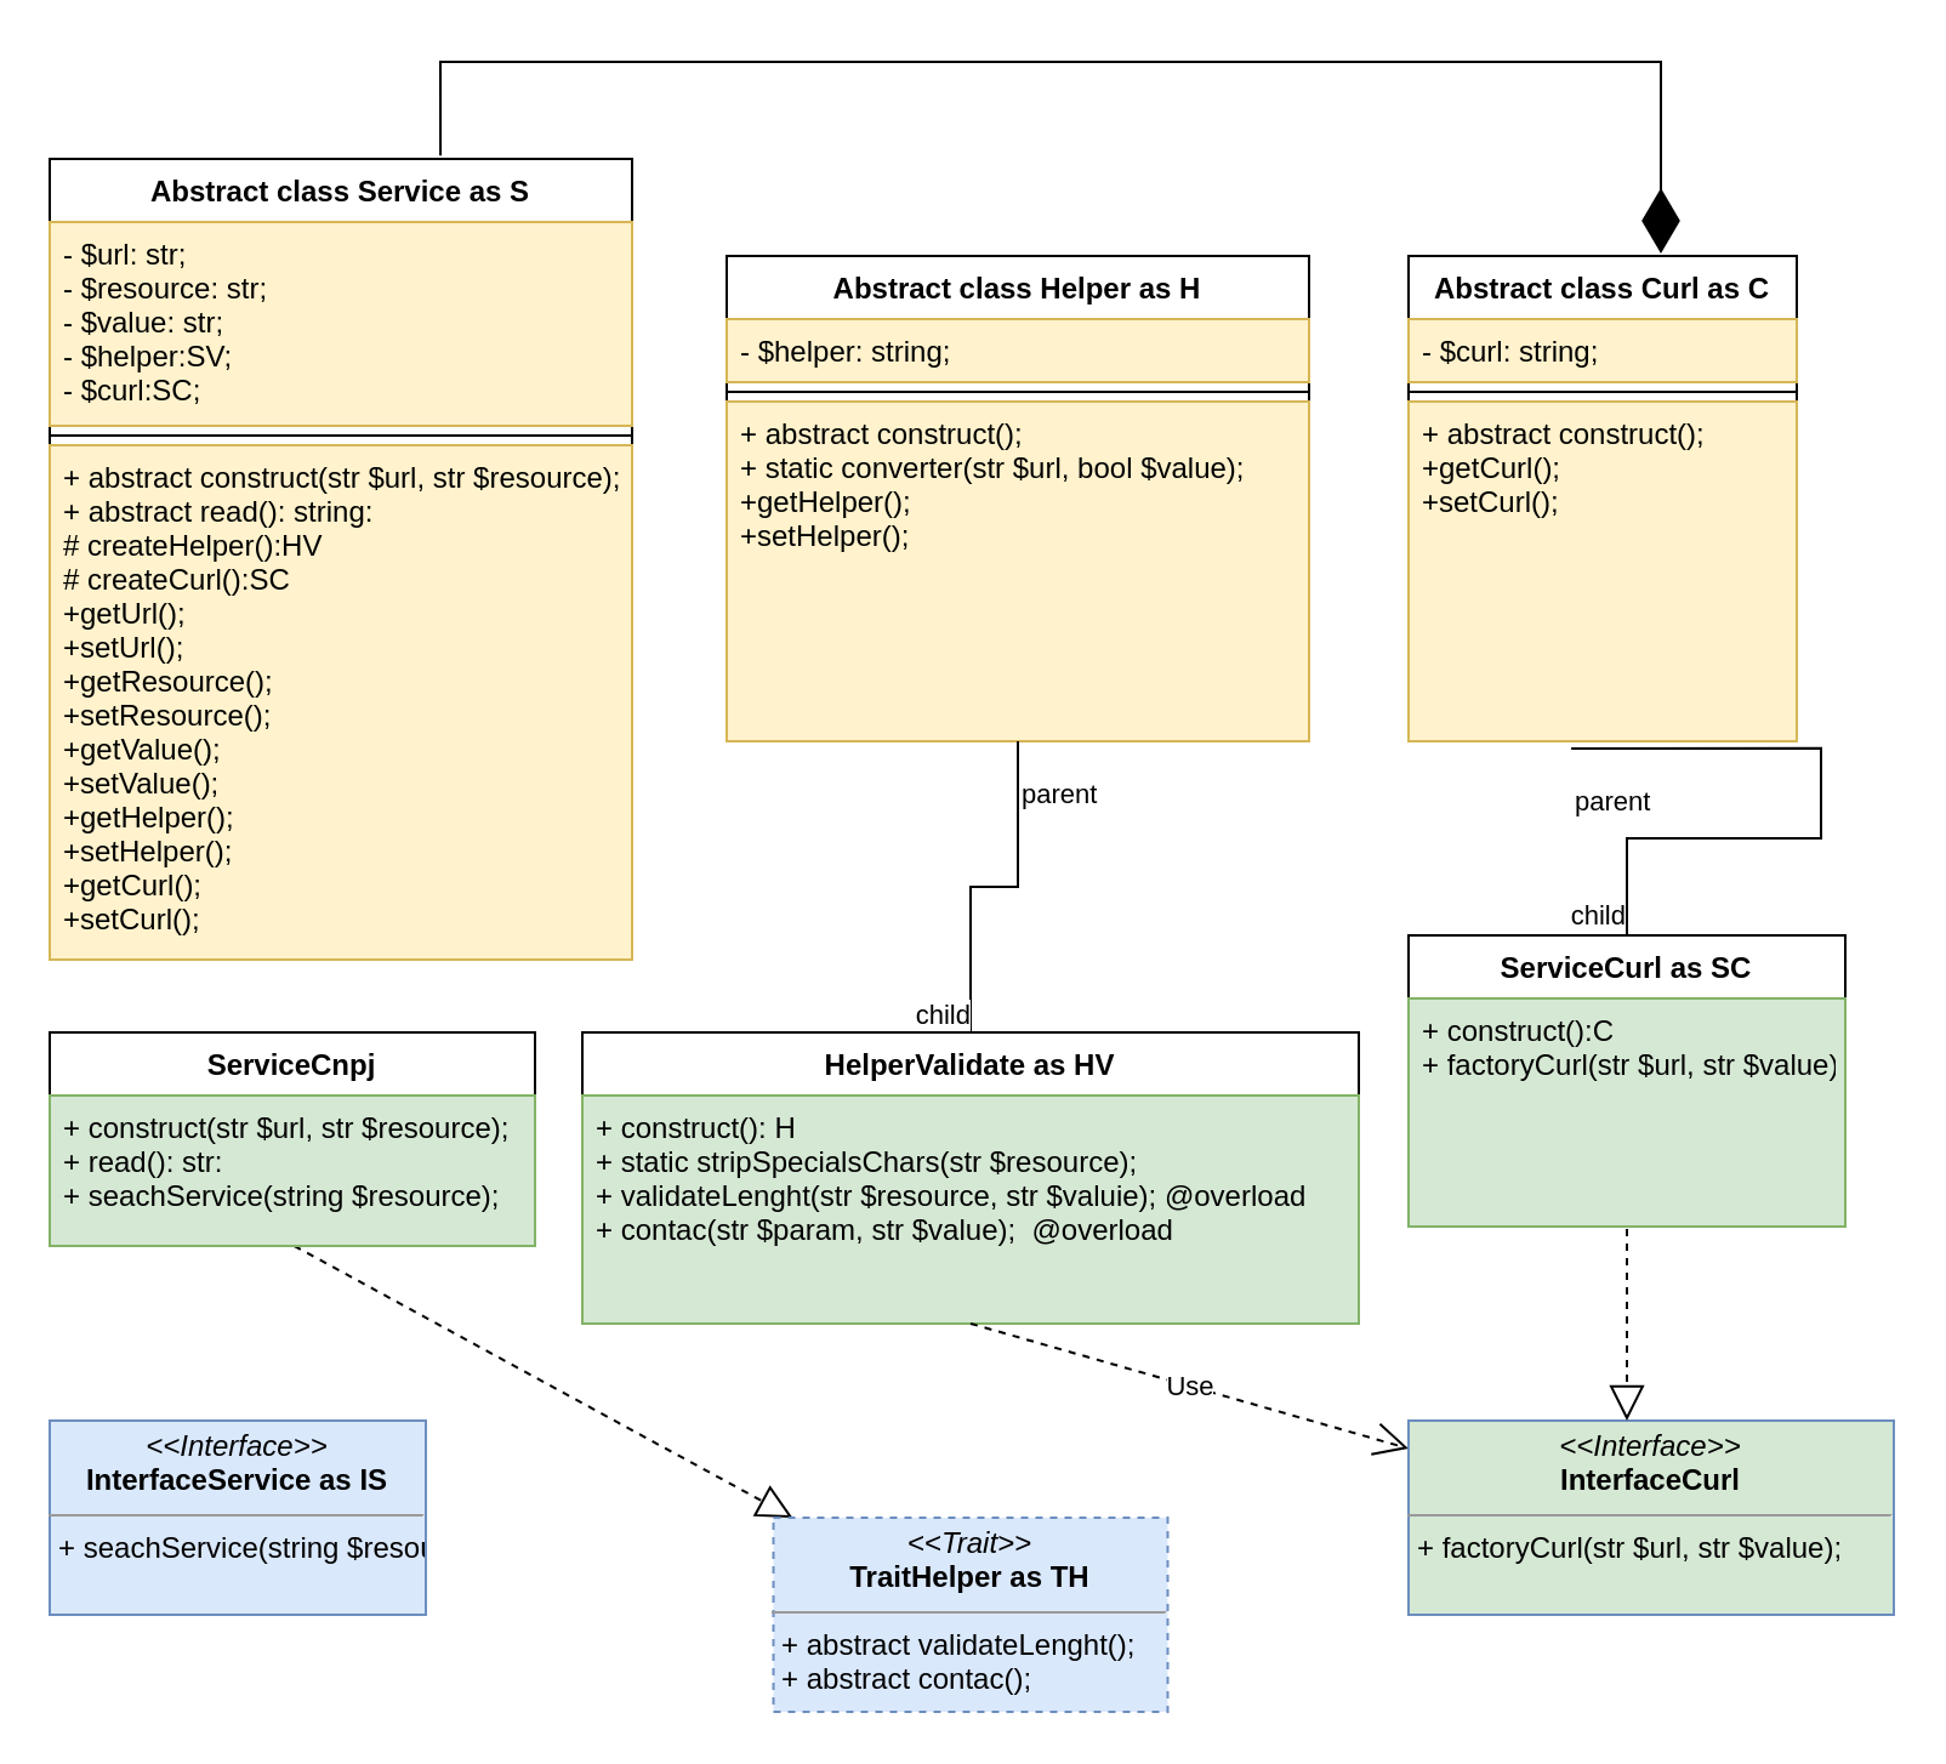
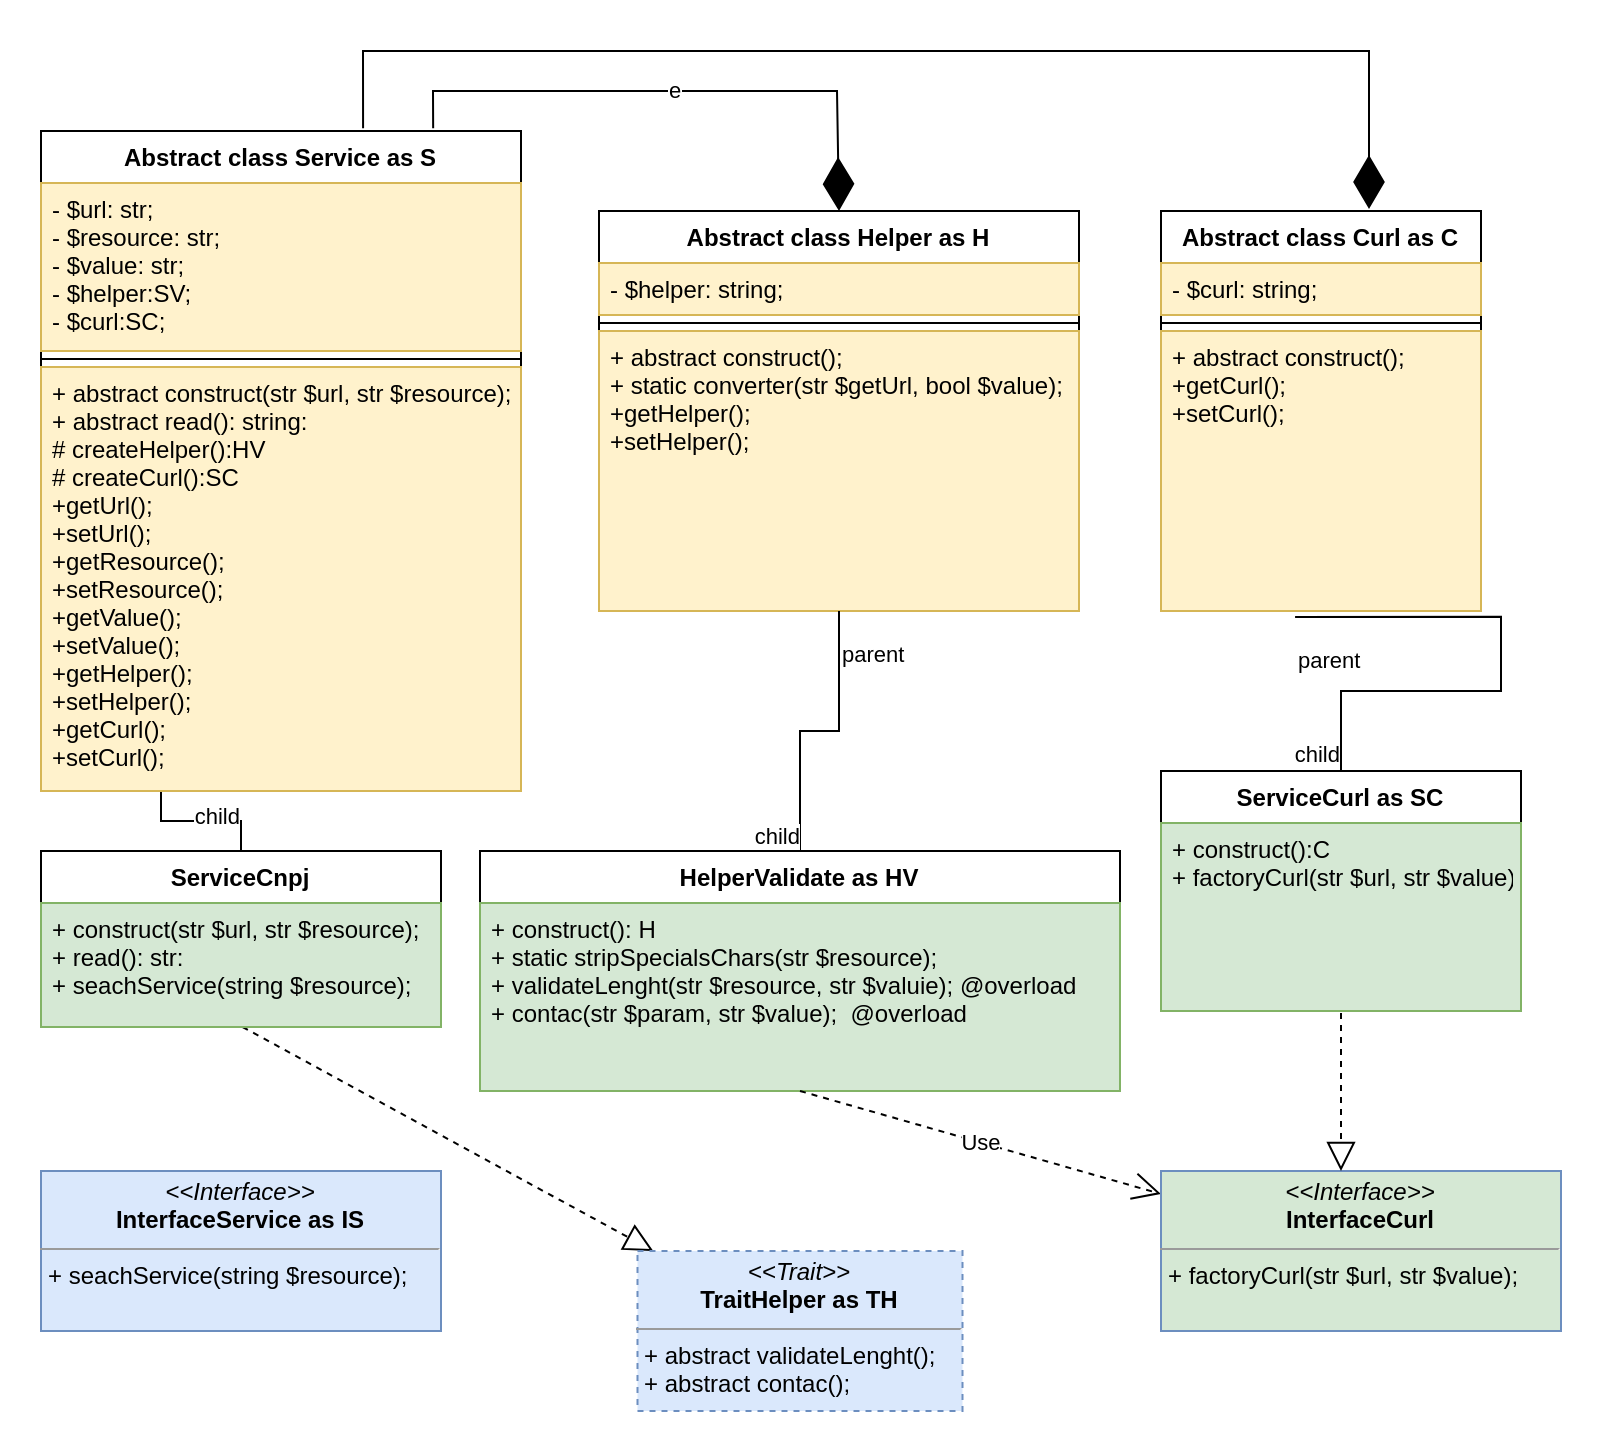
+ <mxCell id="24" value="e" style="endArrow=diamondThin;endFill=1;endSize=24;html=1;rounded=0;fontColor=#000000;exitX=0.817;exitY=-0.004;exitDx=0;exitDy=0;exitPerimeter=0;entryX=0.5;entryY=0;entryDx=0;entryDy=0;" parent="1" source="9" target="13" edge="1"><mxGeometry width="160" relative="1" as="geometry"><mxPoint x="220" y="50" as="sourcePoint" /><mxPoint x="418" y="50" as="targetPoint" /><Array as="points"><mxPoint x="216" y="40" /><mxPoint x="418" y="40" /></Array></mxGeometry></mxCell>
- <mxCell id="16" value="+ abstract construct();&#10;+ static converter(str $url, bool $value);&#10;+getHelper();&#10;+setHelper();&#10;" style="text;strokeColor=#d6b656;fillColor=#fff2cc;align=left;verticalAlign=top;spacingLeft=4;spacingRight=4;overflow=hidden;rotatable=0;points=[[0,0.5],[1,0.5]];portConstraint=eastwest;" parent="13" vertex="1"><mxGeometry y="60" width="240" height="140" as="geometry" /></mxCell>
+ <mxCell id="16" value="+ abstract construct();&#10;+ static converter(str $getUrl, bool $value);&#10;+getHelper();&#10;+setHelper();&#10;" style="text;strokeColor=#d6b656;fillColor=#fff2cc;align=left;verticalAlign=top;spacingLeft=4;spacingRight=4;overflow=hidden;rotatable=0;points=[[0,0.5],[1,0.5]];portConstraint=eastwest;" parent="13" vertex="1"><mxGeometry y="60" width="240" height="140" as="geometry" /></mxCell>
+ <mxCell id="4" value="" style="endArrow=none;html=1;edgeStyle=orthogonalEdgeStyle;rounded=0;entryX=0.5;entryY=0;entryDx=0;entryDy=0;exitX=0.25;exitY=1;exitDx=0;exitDy=0;" parent="1" source="9" target="7" edge="1"><mxGeometry relative="1" as="geometry"><mxPoint x="230" y="370" as="sourcePoint" /><mxPoint x="132.8" y="99.04" as="targetPoint" /></mxGeometry></mxCell>
+ <mxCell id="5" value="parent" style="edgeLabel;resizable=0;html=1;align=left;verticalAlign=bottom;" parent="4" connectable="0" vertex="1"><mxGeometry x="-1" relative="1" as="geometry"><mxPoint x="-60" y="-10" as="offset" /></mxGeometry></mxCell>
+ <mxCell id="6" value="child" style="edgeLabel;resizable=0;html=1;align=right;verticalAlign=bottom;" parent="4" connectable="0" vertex="1"><mxGeometry x="1" relative="1" as="geometry"><mxPoint y="-9" as="offset" /></mxGeometry></mxCell>
- <mxCell id="2" value="&lt;p style=&quot;margin:0px;margin-top:4px;text-align:center;&quot;&gt;&lt;i&gt;&amp;lt;&amp;lt;Interface&amp;gt;&amp;gt;&lt;/i&gt;&lt;br&gt;&lt;b&gt;InterfaceService as IS&lt;/b&gt;&lt;/p&gt;&lt;hr size=&quot;1&quot;&gt;&lt;p style=&quot;margin:0px;margin-left:4px;&quot;&gt;+ seachService(string $resource);&lt;br&gt;&lt;/p&gt;" style="verticalAlign=top;align=left;overflow=fill;fontSize=12;fontFamily=Helvetica;html=1;fillColor=#dae8fc;strokeColor=#6c8ebf;gradientColor=none;" parent="1" vertex="1"><mxGeometry x="20" y="580" width="155" height="80" as="geometry" /></mxCell>
+ <mxCell id="2" value="&lt;p style=&quot;margin:0px;margin-top:4px;text-align:center;&quot;&gt;&lt;i&gt;&amp;lt;&amp;lt;Interface&amp;gt;&amp;gt;&lt;/i&gt;&lt;br&gt;&lt;b&gt;InterfaceService as IS&lt;/b&gt;&lt;/p&gt;&lt;hr size=&quot;1&quot;&gt;&lt;p style=&quot;margin:0px;margin-left:4px;&quot;&gt;+ seachService(string $resource);&lt;br&gt;&lt;/p&gt;" style="verticalAlign=top;align=left;overflow=fill;fontSize=12;fontFamily=Helvetica;html=1;fillColor=#dae8fc;strokeColor=#6c8ebf;gradientColor=none;" parent="1" vertex="1"><mxGeometry x="20" y="580" width="200" height="80" as="geometry" /></mxCell>
